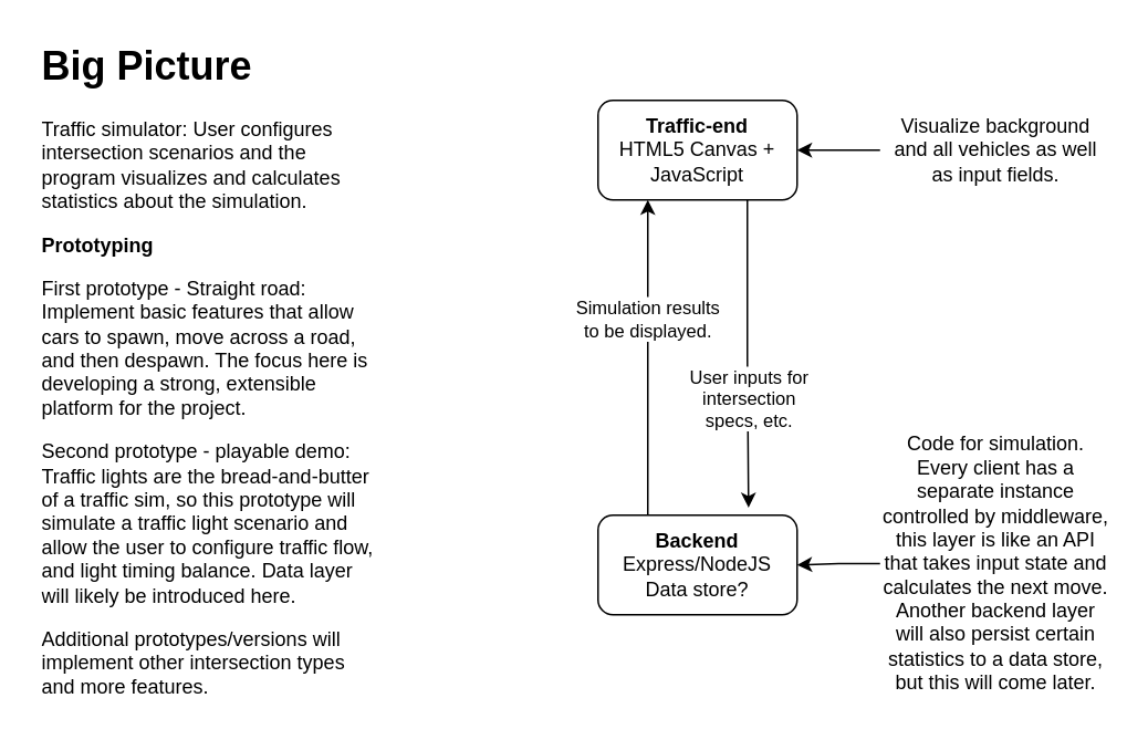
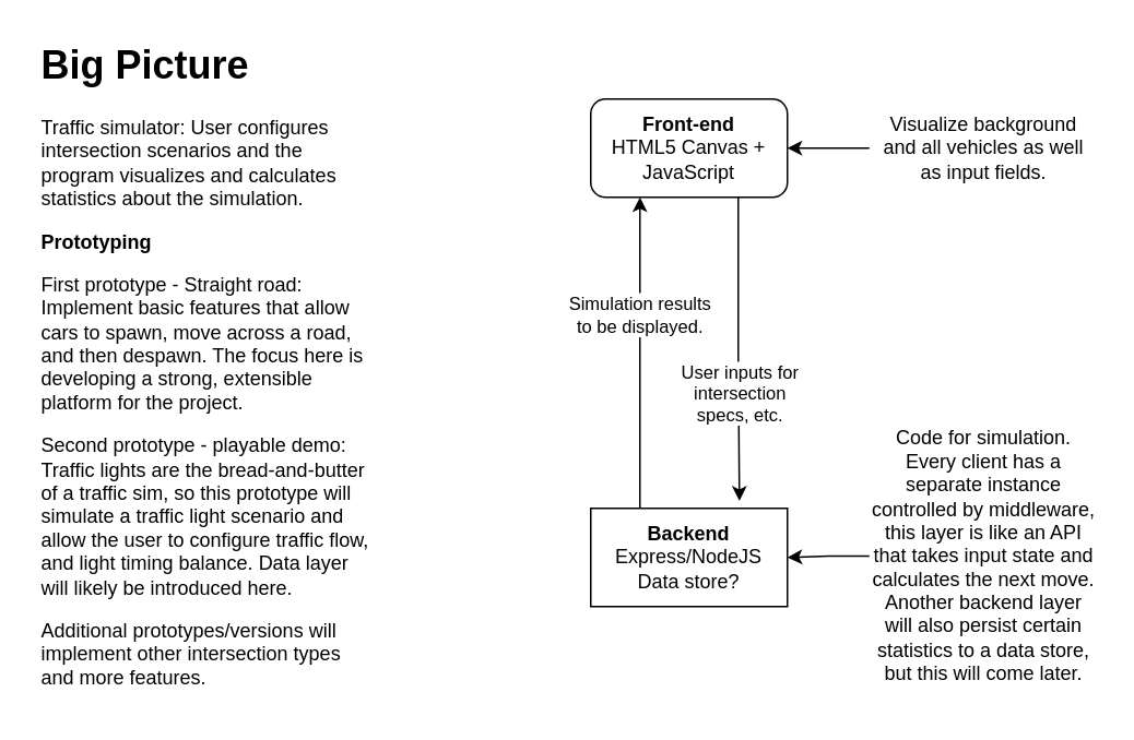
- <mxCell id="4" value="&lt;b&gt;Traffic-end&lt;/b&gt;&lt;br&gt;HTML5 Canvas + JavaScript" style="rounded=1;whiteSpace=wrap;html=1;" parent="1" vertex="1"><mxGeometry x="360" y="60" width="120" height="60" as="geometry" /></mxCell>
+ <mxCell id="4" value="&lt;b&gt;Front-end&lt;/b&gt;&lt;br&gt;HTML5 Canvas + JavaScript" style="rounded=1;whiteSpace=wrap;html=1;" parent="1" vertex="1"><mxGeometry x="360" y="60" width="120" height="60" as="geometry" /></mxCell>
- <mxCell id="6" value="&lt;b&gt;Backend&lt;/b&gt;&lt;br&gt;Express/NodeJS&lt;br&gt;Data store?" style="rounded=1;whiteSpace=wrap;html=1;" parent="1" vertex="1"><mxGeometry x="360" y="310" width="120" height="60" as="geometry" /></mxCell>
+ <mxCell id="6" value="&lt;b&gt;Backend&lt;/b&gt;&lt;br&gt;Express/NodeJS&lt;br&gt;Data store?" style="whiteSpace=wrap;html=1;rounded=0;" parent="1" vertex="1"><mxGeometry x="360" y="310" width="120" height="60" as="geometry" /></mxCell>
